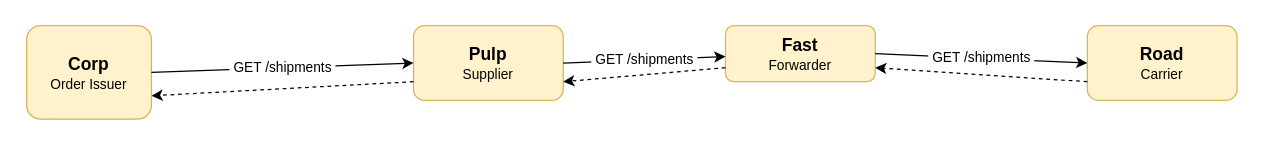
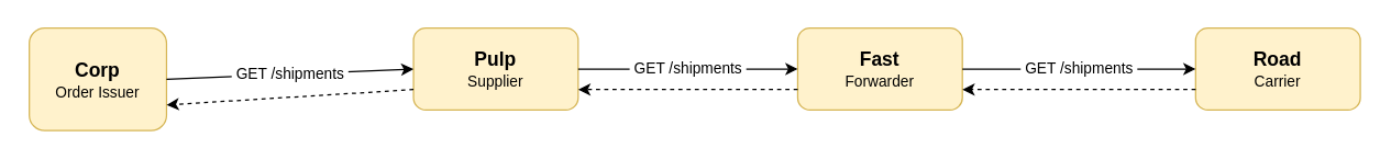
- <mxCell id="6" value="&lt;b&gt;&lt;font style=&quot;font-size: 14px;&quot;&gt;Fast&lt;/font&gt;&lt;/b&gt;&lt;br&gt;&lt;font style=&quot;font-size: 11px;&quot;&gt;Forwarder&lt;/font&gt;" style="rounded=1;whiteSpace=wrap;html=1;fillColor=#fff2cc;strokeColor=#d6b656;verticalAlign=middle;" vertex="1" parent="1"><mxGeometry x="580" y="20" width="120" height="45" as="geometry" /></mxCell>
+ <mxCell id="6" value="&lt;b&gt;&lt;font style=&quot;font-size: 14px;&quot;&gt;Fast&lt;/font&gt;&lt;/b&gt;&lt;br&gt;&lt;font style=&quot;font-size: 11px;&quot;&gt;Forwarder&lt;/font&gt;" style="rounded=1;whiteSpace=wrap;html=1;fillColor=#fff2cc;strokeColor=#d6b656;verticalAlign=middle;" vertex="1" parent="1"><mxGeometry x="580" y="20" width="120" height="60" as="geometry" /></mxCell>
- <mxCell id="3" value="&lt;b&gt;&lt;font style=&quot;font-size: 14px;&quot;&gt;Pulp&lt;/font&gt;&lt;/b&gt;&lt;br&gt;&lt;font style=&quot;font-size: 11px;&quot;&gt;Supplier&lt;/font&gt;" style="rounded=1;whiteSpace=wrap;html=1;fillColor=#fff2cc;strokeColor=#d6b656;verticalAlign=middle;" vertex="1" parent="1"><mxGeometry x="330" y="20" width="120" height="60" as="geometry" /></mxCell>
+ <mxCell id="3" value="&lt;b&gt;&lt;font style=&quot;font-size: 14px;&quot;&gt;Pulp&lt;/font&gt;&lt;/b&gt;&lt;br&gt;&lt;font style=&quot;font-size: 11px;&quot;&gt;Supplier&lt;/font&gt;" style="rounded=1;whiteSpace=wrap;html=1;fillColor=#fff2cc;strokeColor=#d6b656;verticalAlign=middle;" vertex="1" parent="1"><mxGeometry x="300" y="20" width="120" height="60" as="geometry" /></mxCell>
